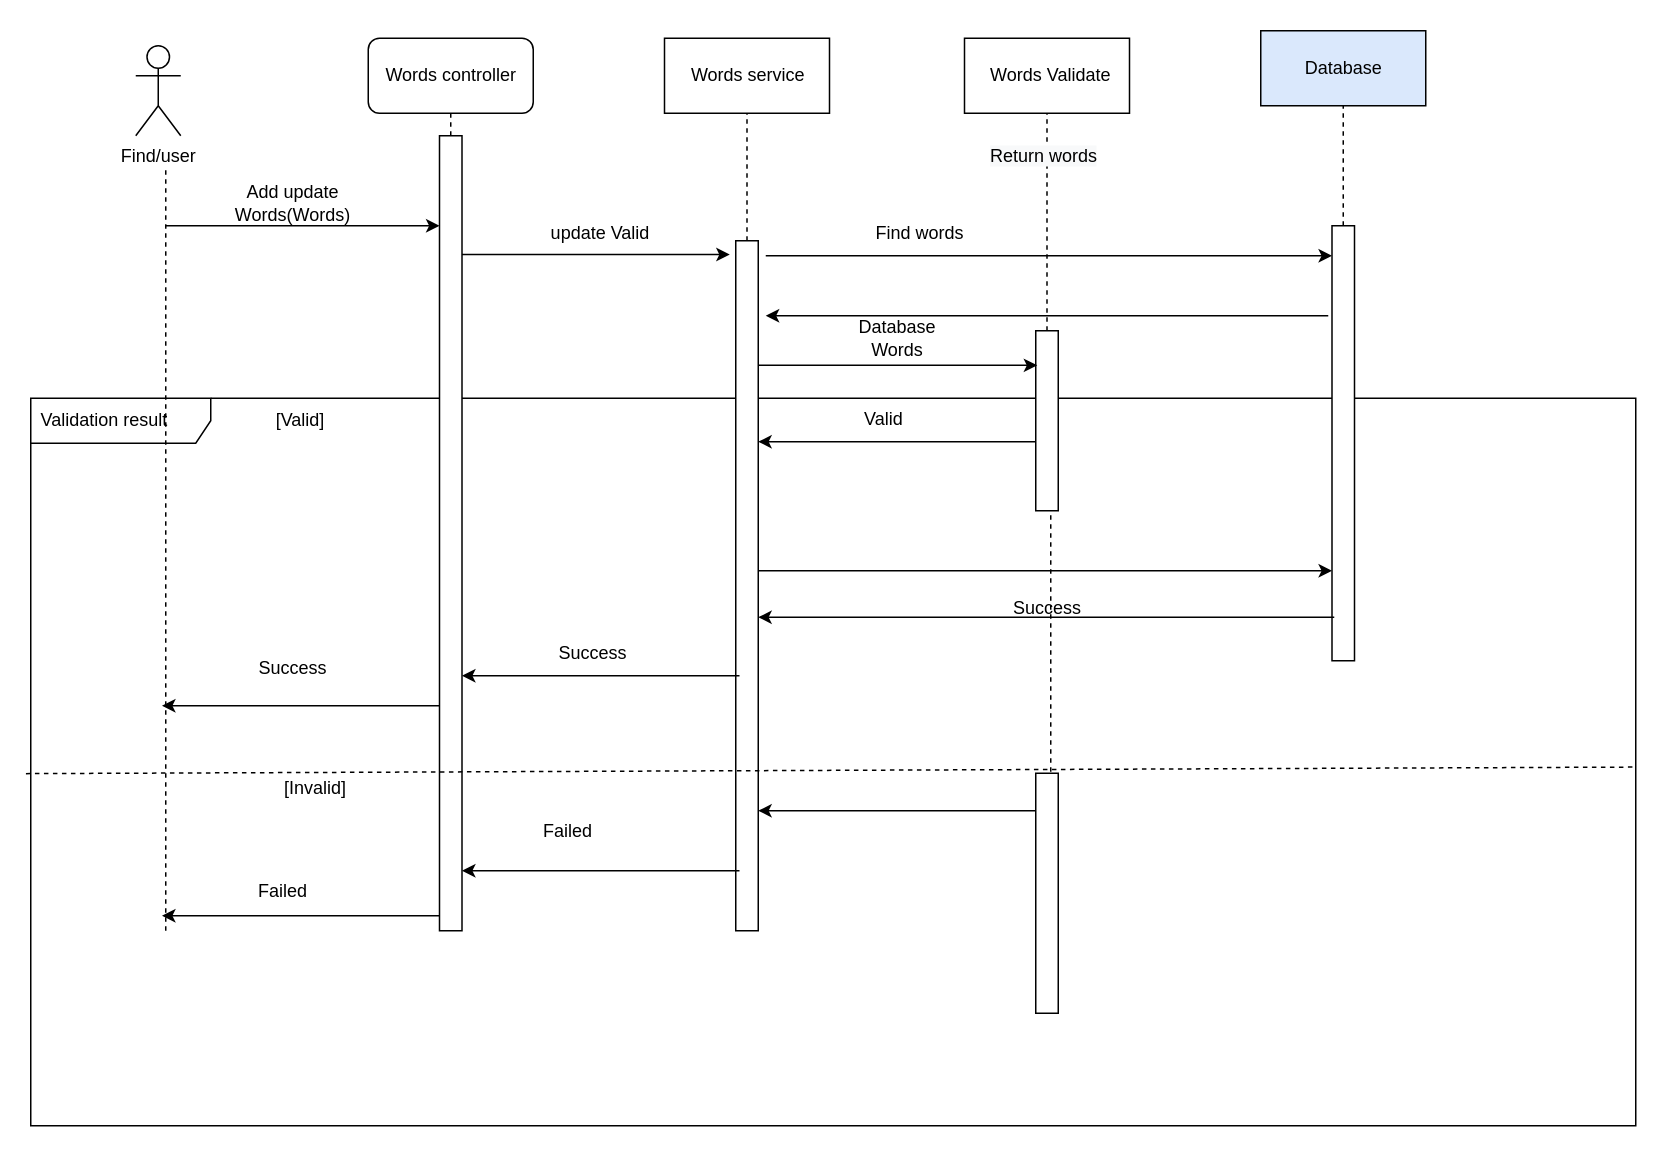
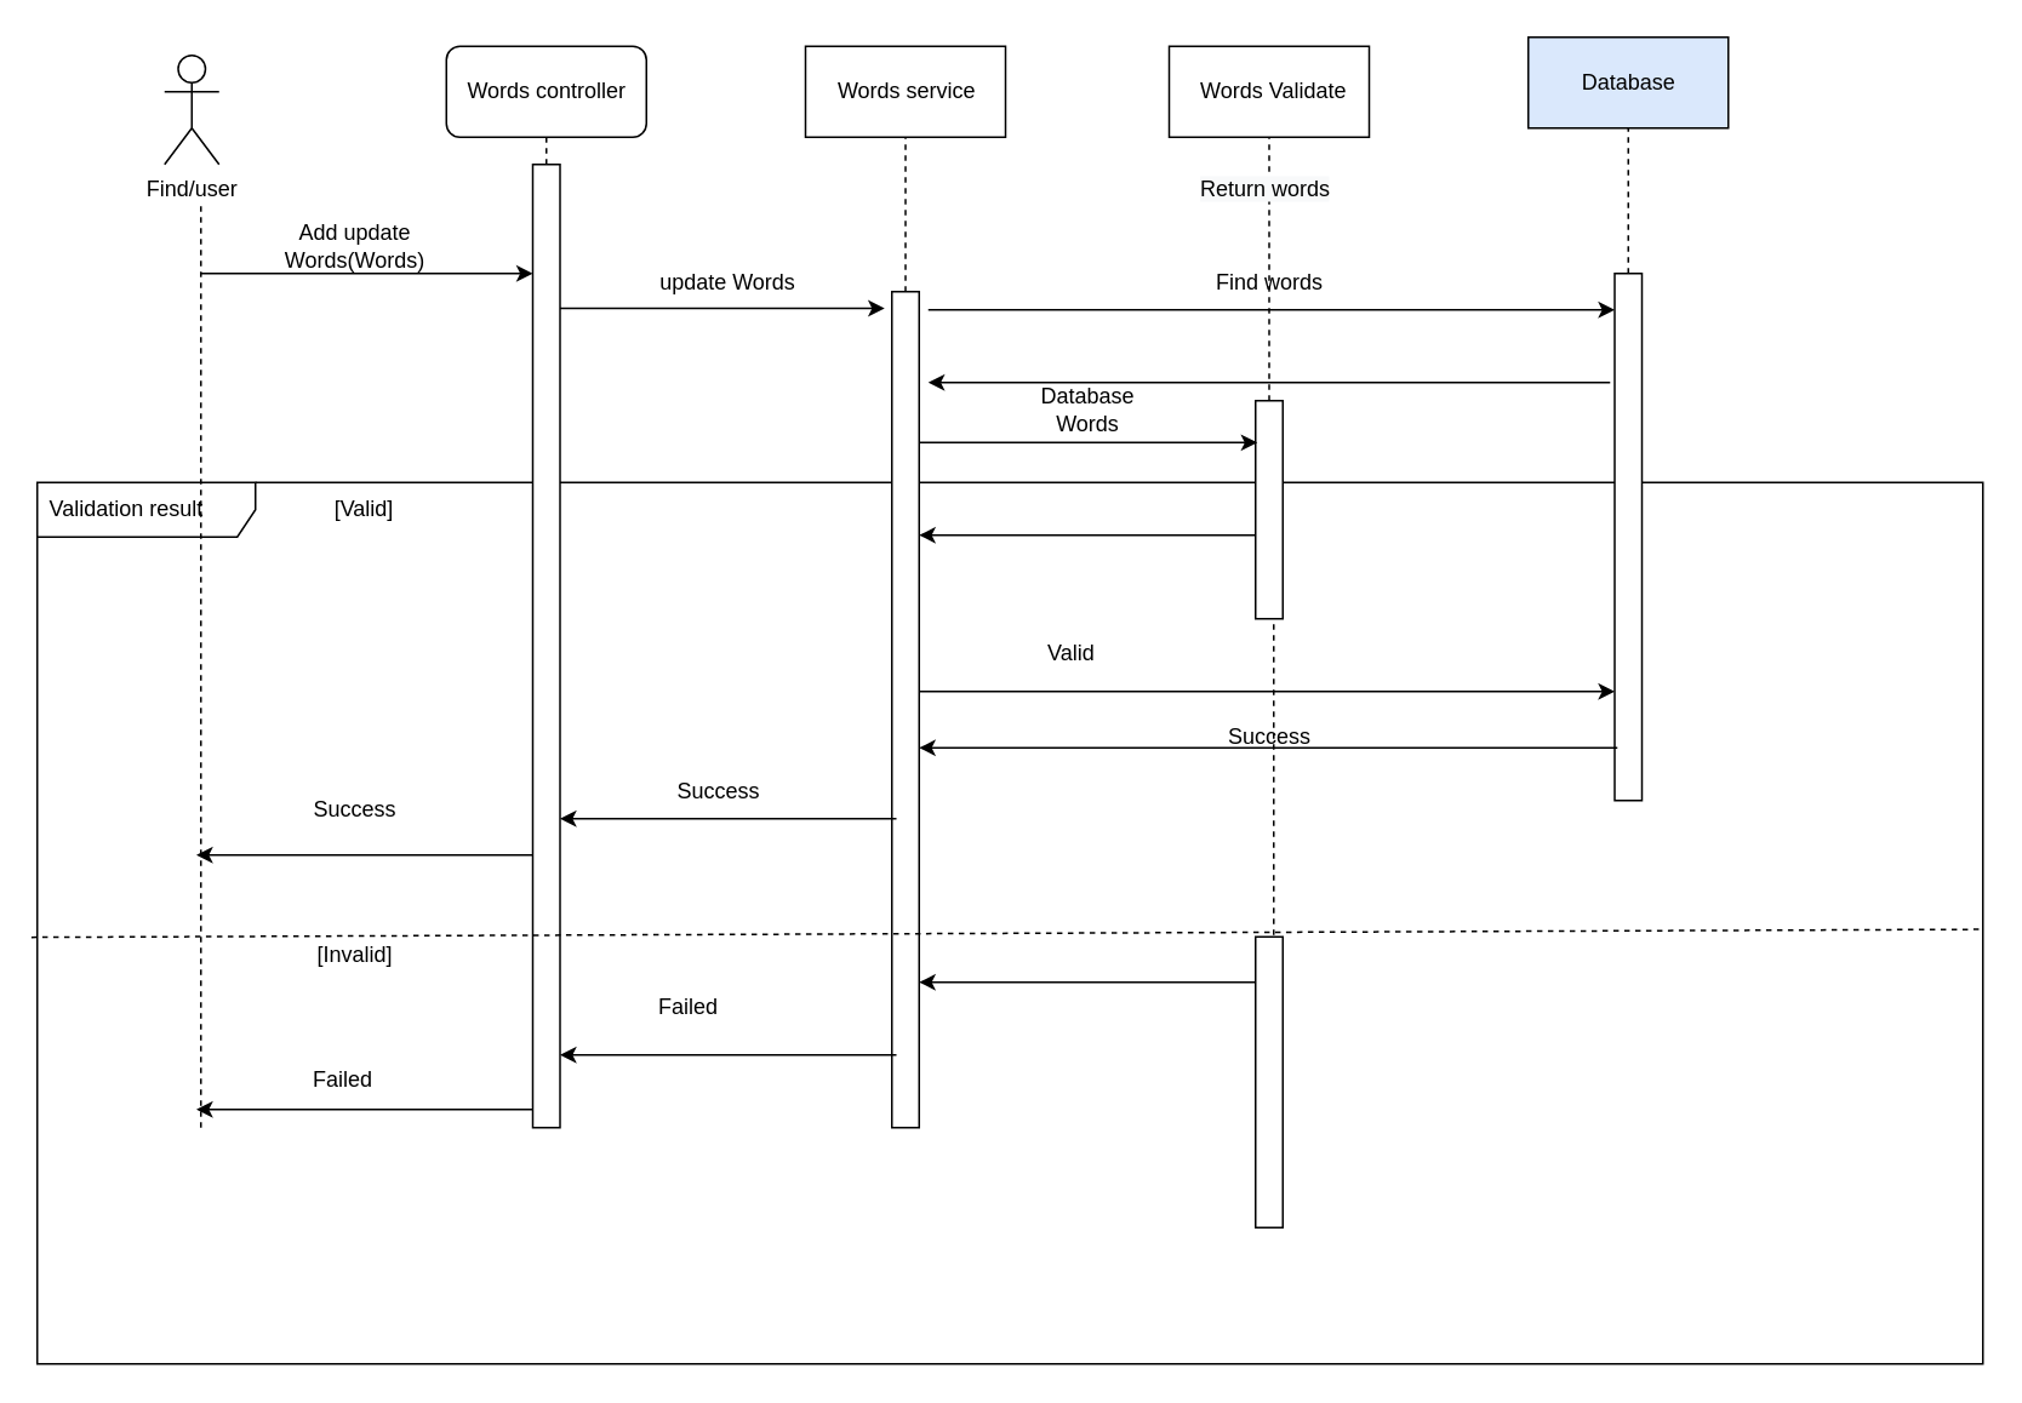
- <mxCell id="10" value="update Valid" style="text;html=1;strokeColor=none;fillColor=none;align=center;verticalAlign=middle;whiteSpace=wrap;rounded=0;" vertex="1" parent="1"><mxGeometry x="355" y="140" width="90" height="30" as="geometry" /></mxCell>
+ <mxCell id="10" value="update Words" style="text;html=1;strokeColor=none;fillColor=none;align=center;verticalAlign=middle;whiteSpace=wrap;rounded=0;" vertex="1" parent="1"><mxGeometry x="355" y="140" width="90" height="30" as="geometry" /></mxCell>
- <mxCell id="43" value="Find words" style="text;html=1;strokeColor=none;fillColor=none;align=center;verticalAlign=middle;whiteSpace=wrap;rounded=0;" vertex="1" parent="1"><mxGeometry x="567.5" y="140" width="90" height="30" as="geometry" /></mxCell>
+ <mxCell id="43" value="Find words" style="text;html=1;strokeColor=none;fillColor=none;align=center;verticalAlign=middle;whiteSpace=wrap;rounded=0;" vertex="1" parent="1"><mxGeometry x="652.5" y="140" width="90" height="30" as="geometry" /></mxCell>
- <mxCell id="32" value="&lt;div style=&quot;text-align: center;&quot;&gt;Valid&lt;br&gt;&lt;/div&gt;" style="text;whiteSpace=wrap;html=1;" vertex="1" parent="1"><mxGeometry x="573.75" y="265" width="47.5" height="30" as="geometry" /></mxCell>
+ <mxCell id="32" value="&lt;div style=&quot;text-align: center;&quot;&gt;Valid&lt;br&gt;&lt;/div&gt;" style="text;whiteSpace=wrap;html=1;" vertex="1" parent="1"><mxGeometry x="573.75" y="345" width="47.5" height="30" as="geometry" /></mxCell>
- <mxCell id="25" value="[Invalid]" style="text;html=1;strokeColor=none;fillColor=none;align=center;verticalAlign=middle;whiteSpace=wrap;rounded=0;" vertex="1" parent="1"><mxGeometry x="165" y="510" width="90" height="30" as="geometry" /></mxCell>
+ <mxCell id="25" value="[Invalid]" style="text;html=1;strokeColor=none;fillColor=none;align=center;verticalAlign=middle;whiteSpace=wrap;rounded=0;" vertex="1" parent="1"><mxGeometry x="150" y="510" width="90" height="30" as="geometry" /></mxCell>
